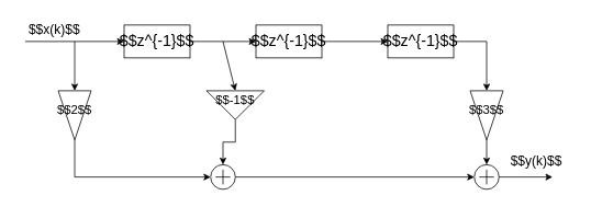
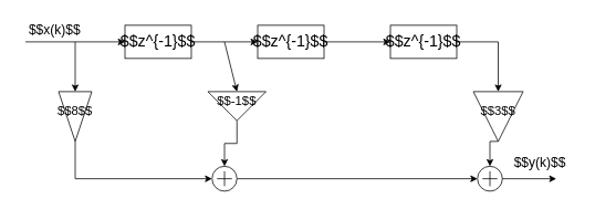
- <mxCell id="6" value="$$2$$" style="triangle;whiteSpace=wrap;html=1;spacingLeft=0;spacingRight=0;fontSize=15;direction=south;spacingTop=0;spacingBottom=16;" parent="1" vertex="1"><mxGeometry x="70" y="110" width="40" height="60" as="geometry" /></mxCell>
+ <mxCell id="6" value="$$8$$" style="triangle;whiteSpace=wrap;html=1;spacingLeft=0;spacingRight=0;fontSize=15;direction=south;spacingTop=0;spacingBottom=16;" parent="1" vertex="1"><mxGeometry x="70" y="110" width="40" height="60" as="geometry" /></mxCell>
- <mxCell id="18" value="$$3$$" style="triangle;whiteSpace=wrap;html=1;spacingLeft=0;spacingRight=0;fontSize=15;direction=south;spacingTop=0;spacingBottom=16;" parent="1" vertex="1"><mxGeometry x="570" y="110" width="40" height="60" as="geometry" /></mxCell>
+ <mxCell id="18" value="$$3$$" style="triangle;whiteSpace=wrap;html=1;spacingLeft=0;spacingRight=0;fontSize=15;direction=south;spacingTop=0;spacingBottom=16;" parent="1" vertex="1"><mxGeometry x="570" y="110" width="60" height="60" as="geometry" /></mxCell>
